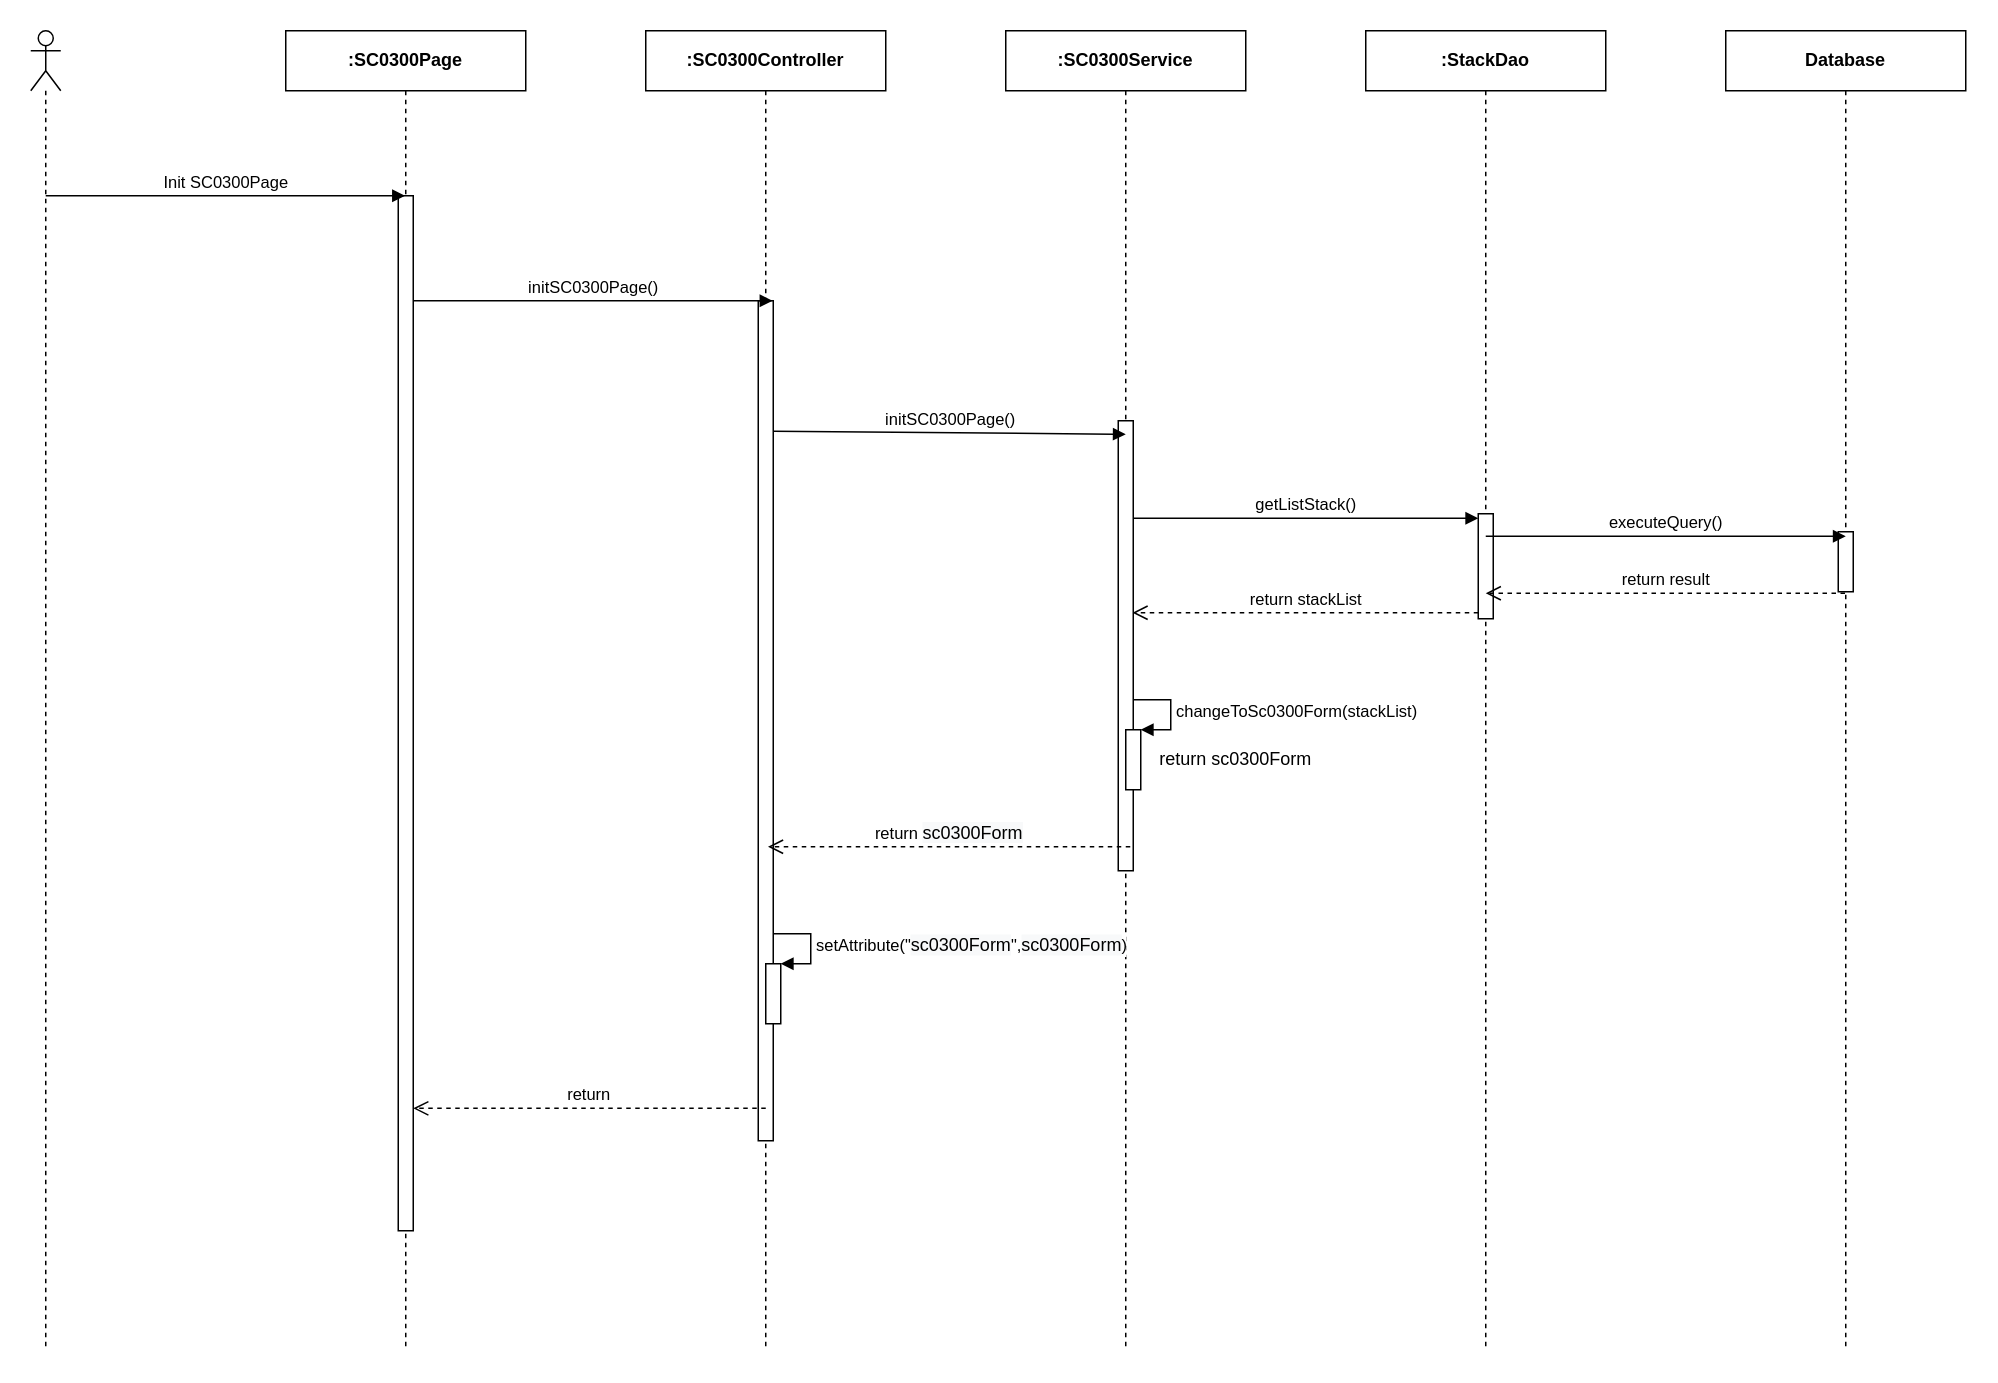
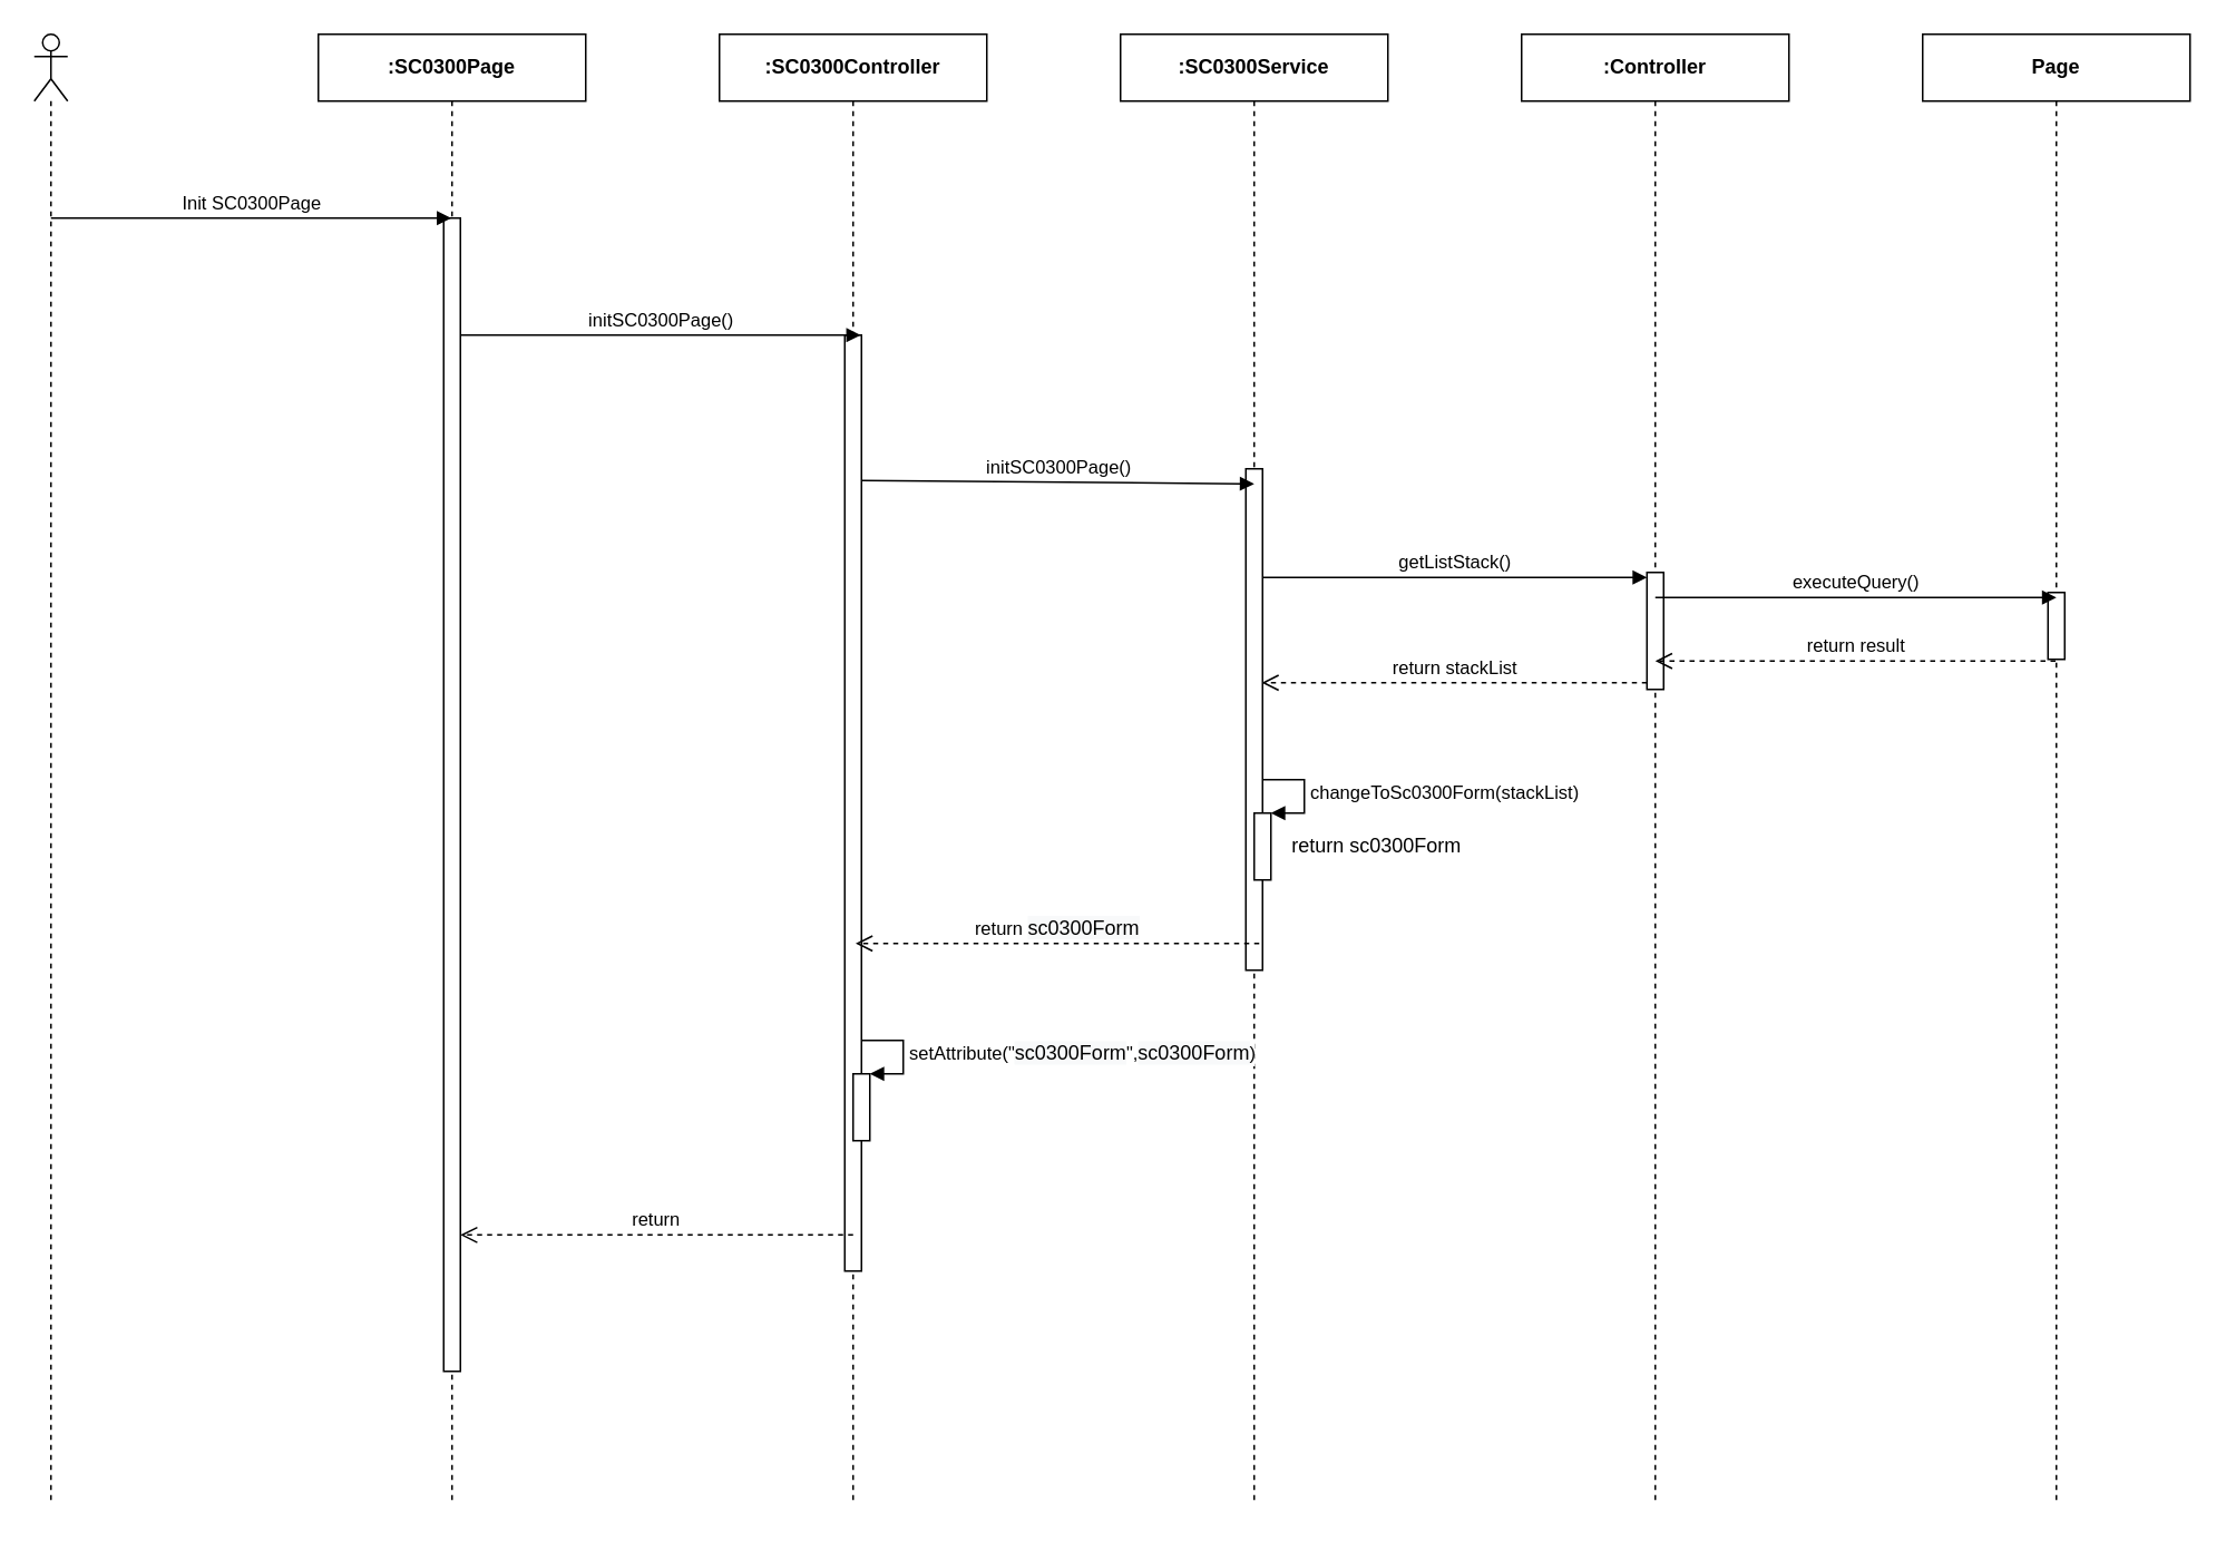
- <mxCell id="5" value="&lt;b&gt;:StackDao&lt;/b&gt;" style="shape=umlLifeline;perimeter=lifelinePerimeter;whiteSpace=wrap;html=1;container=1;collapsible=0;recursiveResize=0;outlineConnect=0;" parent="1" vertex="1"><mxGeometry x="910" y="20" width="160" height="880" as="geometry" /></mxCell>
+ <mxCell id="5" value="&lt;b&gt;:Controller&lt;/b&gt;" style="shape=umlLifeline;perimeter=lifelinePerimeter;whiteSpace=wrap;html=1;container=1;collapsible=0;recursiveResize=0;outlineConnect=0;" parent="1" vertex="1"><mxGeometry x="910" y="20" width="160" height="880" as="geometry" /></mxCell>
- <mxCell id="23" value="&lt;b&gt;Database&lt;/b&gt;" style="shape=umlLifeline;perimeter=lifelinePerimeter;whiteSpace=wrap;html=1;container=1;collapsible=0;recursiveResize=0;outlineConnect=0;" vertex="1" parent="1"><mxGeometry x="1150" y="20" width="160" height="880" as="geometry" /></mxCell>
+ <mxCell id="23" value="&lt;b&gt;Page&lt;/b&gt;" style="shape=umlLifeline;perimeter=lifelinePerimeter;whiteSpace=wrap;html=1;container=1;collapsible=0;recursiveResize=0;outlineConnect=0;" vertex="1" parent="1"><mxGeometry x="1150" y="20" width="160" height="880" as="geometry" /></mxCell>
